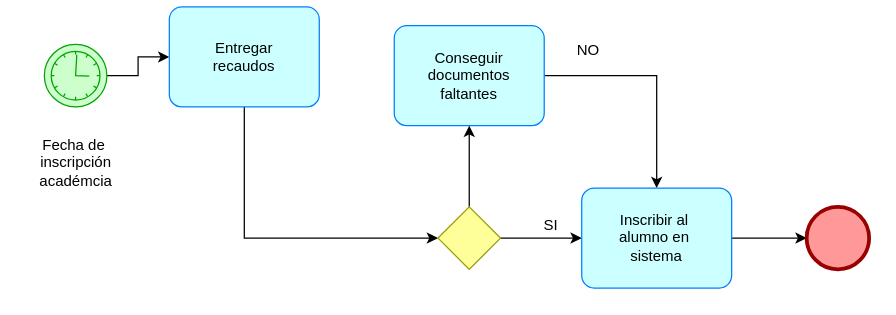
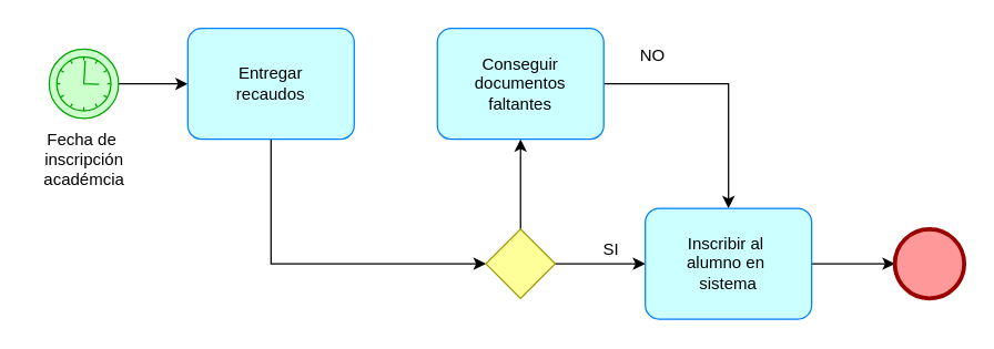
- <mxCell id="6" value="Entregar&lt;br&gt;recaudos" style="points=[[0.25,0,0],[0.5,0,0],[0.75,0,0],[1,0.25,0],[1,0.5,0],[1,0.75,0],[0.75,1,0],[0.5,1,0],[0.25,1,0],[0,0.75,0],[0,0.5,0],[0,0.25,0]];shape=mxgraph.bpmn.task;whiteSpace=wrap;rectStyle=rounded;size=10;html=1;taskMarker=abstract;strokeColor=#007FFF;fillColor=#CCFFFF;" vertex="1" parent="1"><mxGeometry x="135" y="5" width="120" height="80" as="geometry" /></mxCell>
+ <mxCell id="6" value="Entregar&lt;br&gt;recaudos" style="points=[[0.25,0,0],[0.5,0,0],[0.75,0,0],[1,0.25,0],[1,0.5,0],[1,0.75,0],[0.75,1,0],[0.5,1,0],[0.25,1,0],[0,0.75,0],[0,0.5,0],[0,0.25,0]];shape=mxgraph.bpmn.task;whiteSpace=wrap;rectStyle=rounded;size=10;html=1;taskMarker=abstract;strokeColor=#007FFF;fillColor=#CCFFFF;" vertex="1" parent="1"><mxGeometry x="135" y="20" width="120" height="80" as="geometry" /></mxCell>
- <mxCell id="4" value="Fecha de&amp;nbsp;&lt;br&gt;inscripción&lt;br&gt;académcia" style="text;html=1;align=center;verticalAlign=middle;resizable=0;points=[];autosize=1;strokeColor=none;fillColor=none;" vertex="1" parent="1"><mxGeometry x="20" y="100" width="80" height="60" as="geometry" /></mxCell>
+ <mxCell id="4" value="Fecha de&amp;nbsp;&lt;br&gt;inscripción&lt;br&gt;académcia" style="text;html=1;align=center;verticalAlign=middle;resizable=0;points=[];autosize=1;strokeColor=none;fillColor=none;" vertex="1" parent="1"><mxGeometry x="20" y="85" width="80" height="60" as="geometry" /></mxCell>
